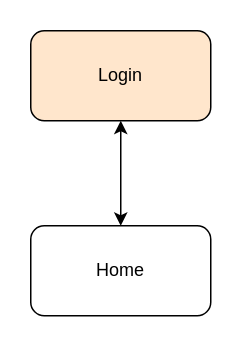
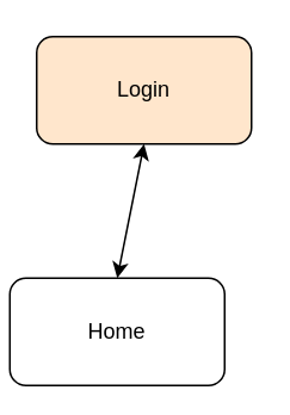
- <mxCell id="2" value="Home" style="rounded=1;whiteSpace=wrap;html=1;" parent="1" vertex="1"><mxGeometry x="20" y="150" width="120" height="60" as="geometry" /></mxCell>
+ <mxCell id="2" value="Home" style="rounded=1;whiteSpace=wrap;html=1;" parent="1" vertex="1"><mxGeometry x="5" y="155" width="120" height="60" as="geometry" /></mxCell>
